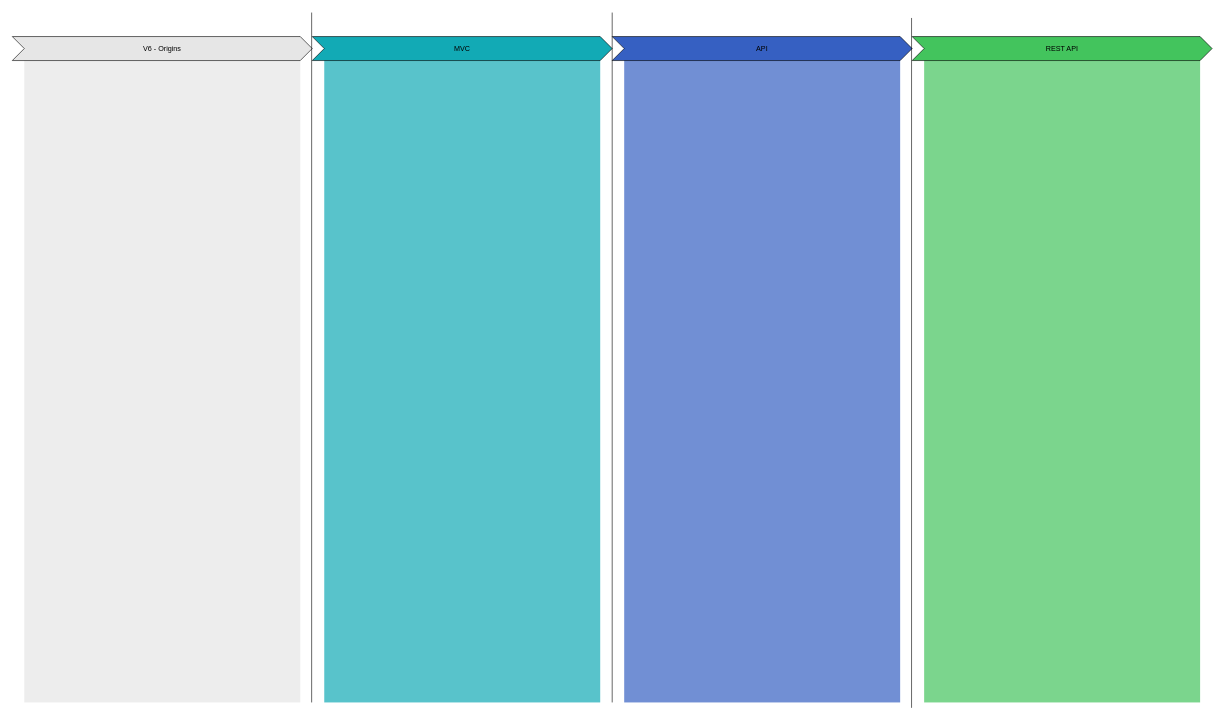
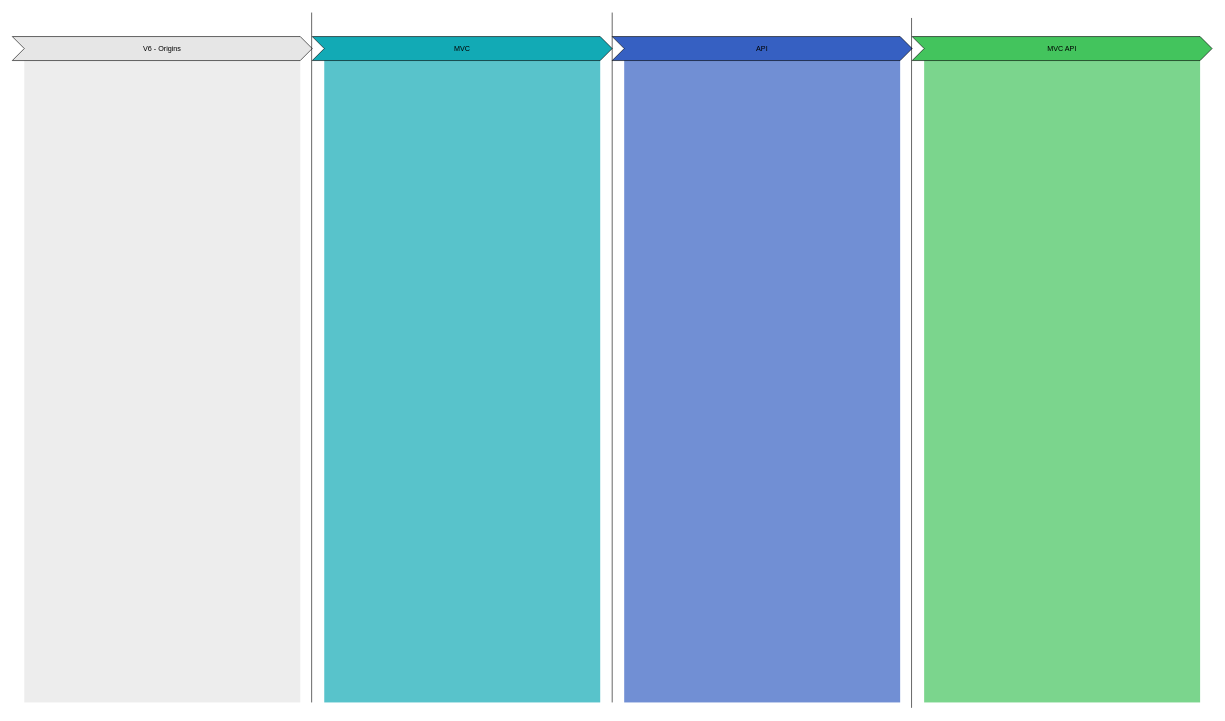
- <mxCell id="12" value="REST API" style="shape=step;perimeter=stepPerimeter;whiteSpace=wrap;html=1;fixedSize=1;fillColor=#43C45D;" vertex="1" parent="1"><mxGeometry x="1520" y="60" width="500" height="40" as="geometry" /></mxCell>
+ <mxCell id="12" value="MVC API" style="shape=step;perimeter=stepPerimeter;whiteSpace=wrap;html=1;fixedSize=1;fillColor=#43C45D;" vertex="1" parent="1"><mxGeometry x="1520" y="60" width="500" height="40" as="geometry" /></mxCell>
